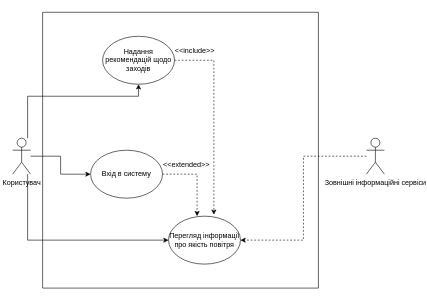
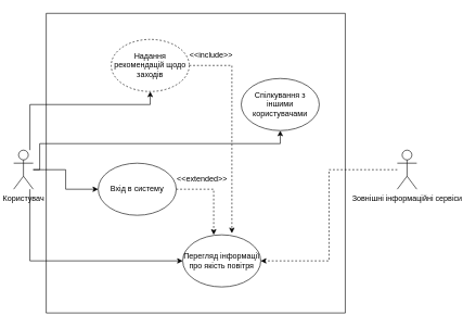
- <mxCell id="13" value="Надання рекомендацій щодо заходів" style="ellipse;whiteSpace=wrap;html=1;" vertex="1" parent="1"><mxGeometry x="170" y="60" width="120" height="80" as="geometry" /></mxCell>
+ <mxCell id="13" value="Надання рекомендацій щодо заходів" style="ellipse;whiteSpace=wrap;html=1;dashed=1;" vertex="1" parent="1"><mxGeometry x="170" y="60" width="120" height="80" as="geometry" /></mxCell>
+ <mxCell id="14" value="Спілкування з іншими користувачами" style="ellipse;whiteSpace=wrap;html=1;" vertex="1" parent="1"><mxGeometry x="370" y="120" width="120" height="80" as="geometry" /></mxCell>
+ <mxCell id="4" style="edgeStyle=orthogonalEdgeStyle;rounded=0;orthogonalLoop=1;jettySize=auto;html=1;" edge="1" parent="1" source="6" target="14"><mxGeometry relative="1" as="geometry"><Array as="points"><mxPoint x="60" y="220" /><mxPoint x="430" y="220" /></Array></mxGeometry></mxCell>
